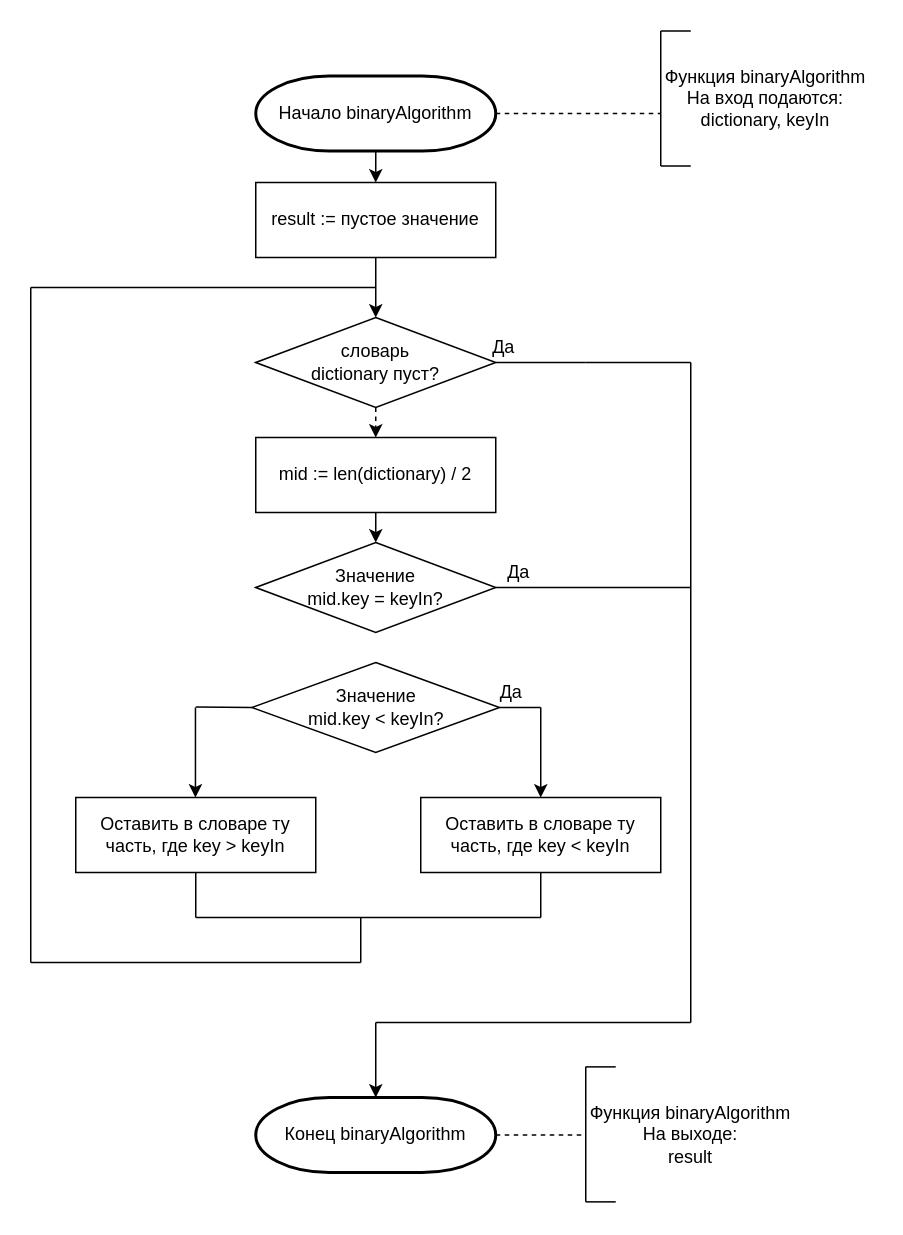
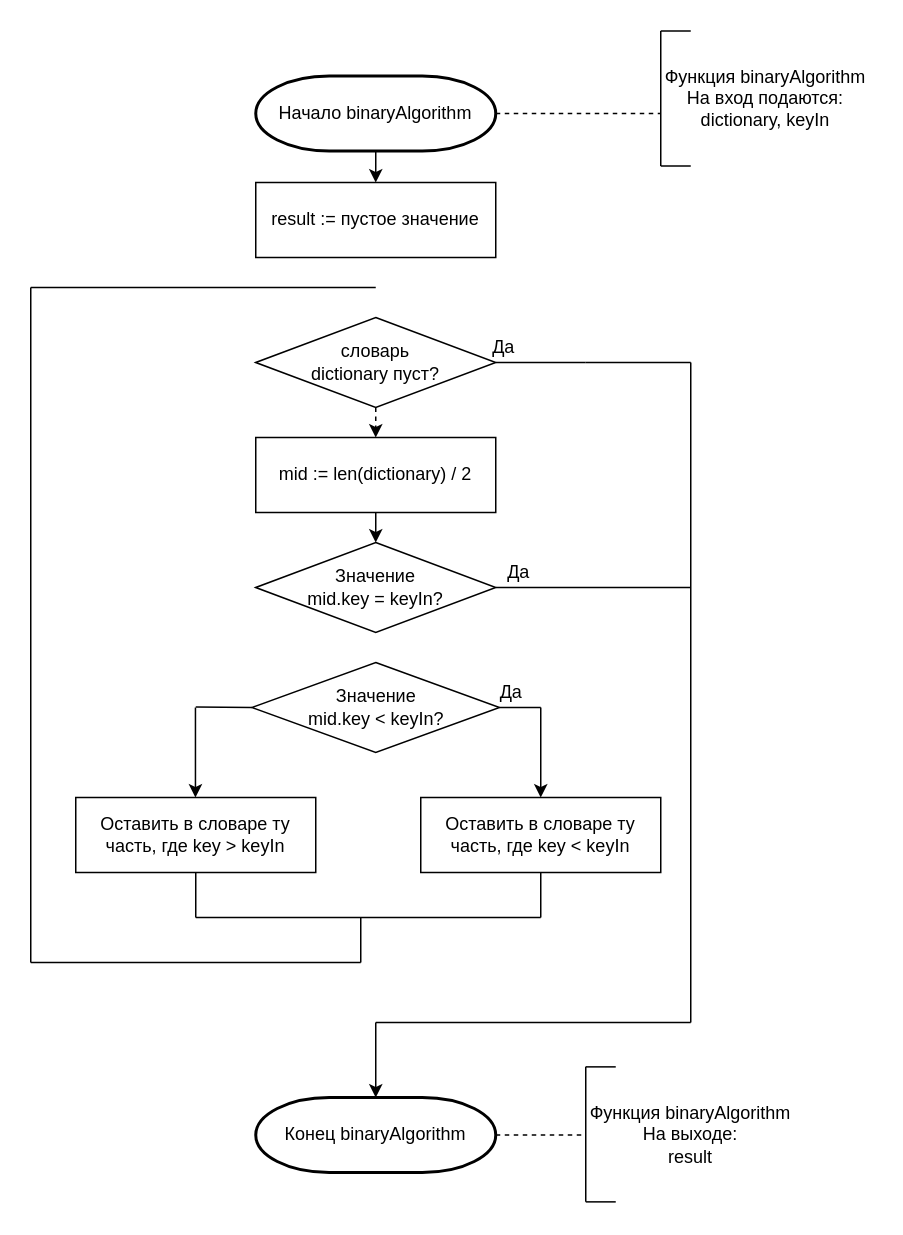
- <mxCell id="4" value="" style="endArrow=classic;html=1;exitX=0.5;exitY=1;exitDx=0;exitDy=0;entryX=0.5;entryY=0;entryDx=0;entryDy=0;" edge="1" parent="1" source="3" target="16"><mxGeometry width="50" height="50" relative="1" as="geometry"><mxPoint x="530" y="361" as="sourcePoint" /><mxPoint x="245" y="211" as="targetPoint" /></mxGeometry></mxCell>
